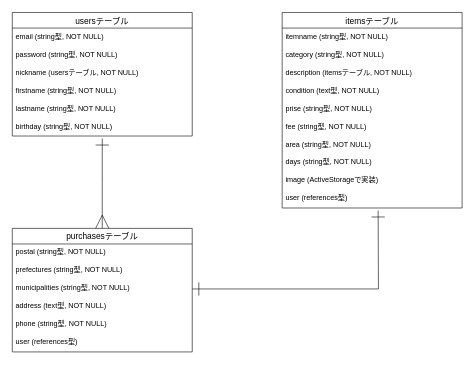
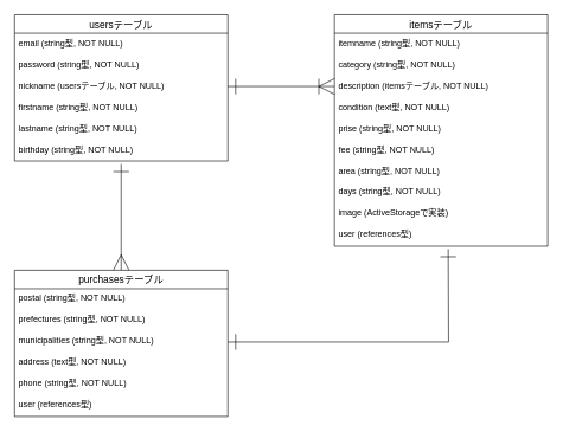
+ <mxCell id="31" style="edgeStyle=orthogonalEdgeStyle;rounded=0;orthogonalLoop=1;jettySize=auto;html=1;exitX=1;exitY=0.5;exitDx=0;exitDy=0;entryX=0;entryY=0.5;entryDx=0;entryDy=0;startArrow=ERone;startFill=0;startSize=20;endArrow=ERoneToMany;endFill=0;endSize=20;strokeWidth=1;" edge="1" parent="1" source="5" target="12"><mxGeometry relative="1" as="geometry" /></mxCell>
